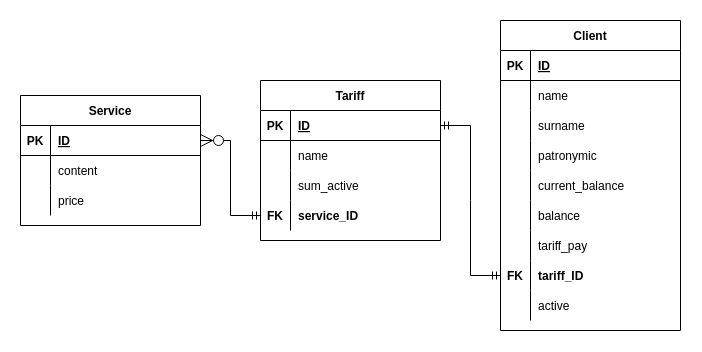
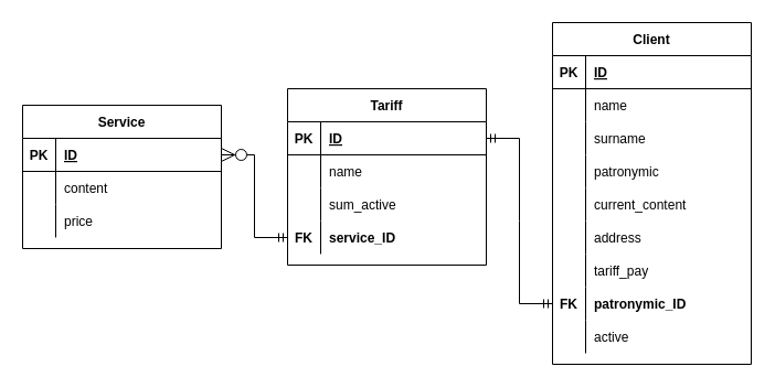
- <mxCell id="17" value="current_balance" style="shape=partialRectangle;connectable=0;fillColor=none;top=0;left=0;bottom=0;right=0;align=left;spacingLeft=6;overflow=hidden;" parent="15" vertex="1"><mxGeometry x="30" width="150" height="30" as="geometry"><mxRectangle width="150" height="30" as="alternateBounds" /></mxGeometry></mxCell>
+ <mxCell id="17" value="current_content" style="shape=partialRectangle;connectable=0;fillColor=none;top=0;left=0;bottom=0;right=0;align=left;spacingLeft=6;overflow=hidden;" parent="15" vertex="1"><mxGeometry x="30" width="150" height="30" as="geometry"><mxRectangle width="150" height="30" as="alternateBounds" /></mxGeometry></mxCell>
- <mxCell id="20" value="balance" style="shape=partialRectangle;connectable=0;fillColor=none;top=0;left=0;bottom=0;right=0;align=left;spacingLeft=6;overflow=hidden;" parent="18" vertex="1"><mxGeometry x="30" width="150" height="30" as="geometry"><mxRectangle width="150" height="30" as="alternateBounds" /></mxGeometry></mxCell>
+ <mxCell id="20" value="address" style="shape=partialRectangle;connectable=0;fillColor=none;top=0;left=0;bottom=0;right=0;align=left;spacingLeft=6;overflow=hidden;" parent="18" vertex="1"><mxGeometry x="30" width="150" height="30" as="geometry"><mxRectangle width="150" height="30" as="alternateBounds" /></mxGeometry></mxCell>
- <mxCell id="26" value="tariff_ID" style="shape=partialRectangle;connectable=0;fillColor=none;top=0;left=0;bottom=0;right=0;align=left;spacingLeft=6;overflow=hidden;fontStyle=1" parent="24" vertex="1"><mxGeometry x="30" width="150" height="30" as="geometry"><mxRectangle width="150" height="30" as="alternateBounds" /></mxGeometry></mxCell>
+ <mxCell id="26" value="patronymic_ID" style="shape=partialRectangle;connectable=0;fillColor=none;top=0;left=0;bottom=0;right=0;align=left;spacingLeft=6;overflow=hidden;fontStyle=1" parent="24" vertex="1"><mxGeometry x="30" width="150" height="30" as="geometry"><mxRectangle width="150" height="30" as="alternateBounds" /></mxGeometry></mxCell>
